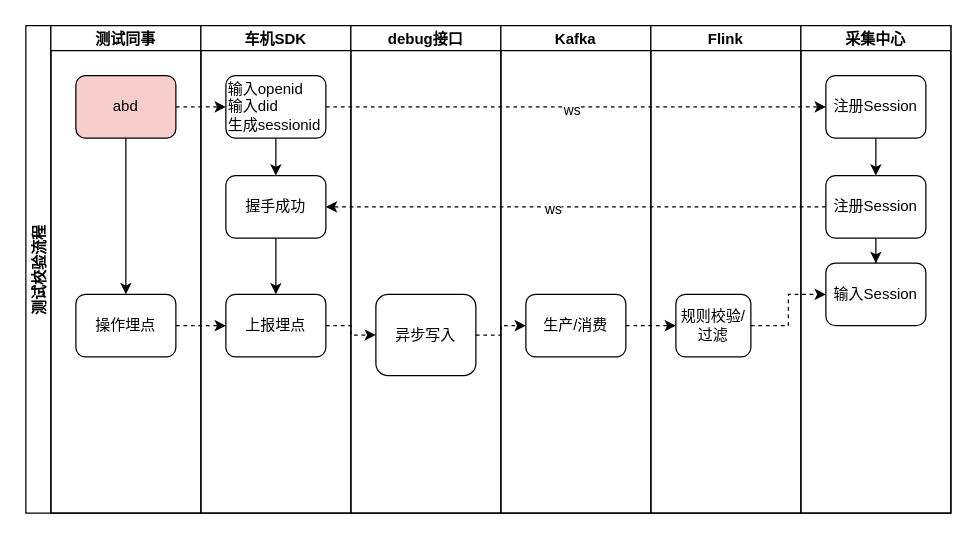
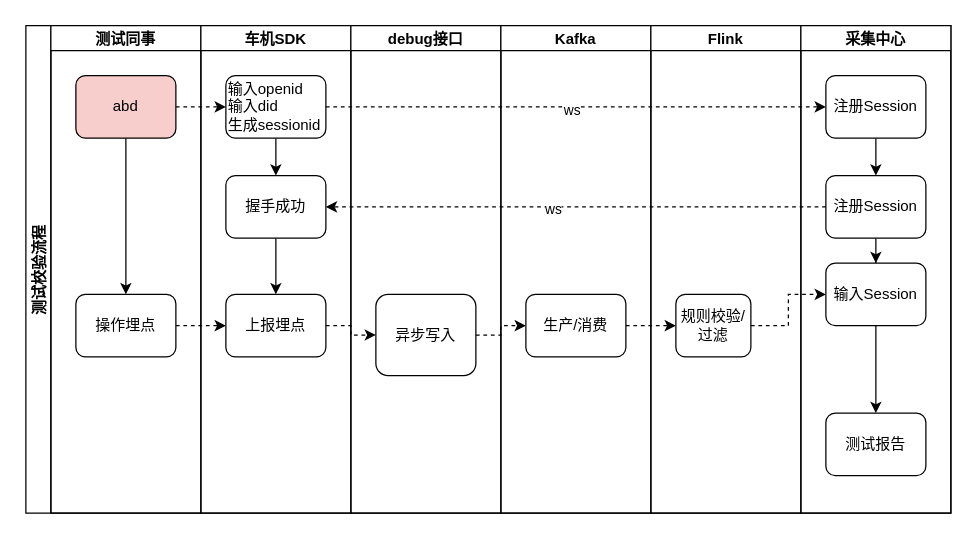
+ <mxCell id="24" style="edgeStyle=orthogonalEdgeStyle;rounded=0;orthogonalLoop=1;jettySize=auto;html=1;exitX=0.5;exitY=1;exitDx=0;exitDy=0;" edge="1" parent="19" source="25" target="26"><mxGeometry relative="1" as="geometry" /></mxCell>
+ <mxCell id="26" value="测试报告" style="rounded=1;whiteSpace=wrap;html=1;" vertex="1" parent="19"><mxGeometry x="20" y="310" width="80" height="50" as="geometry" /></mxCell>
